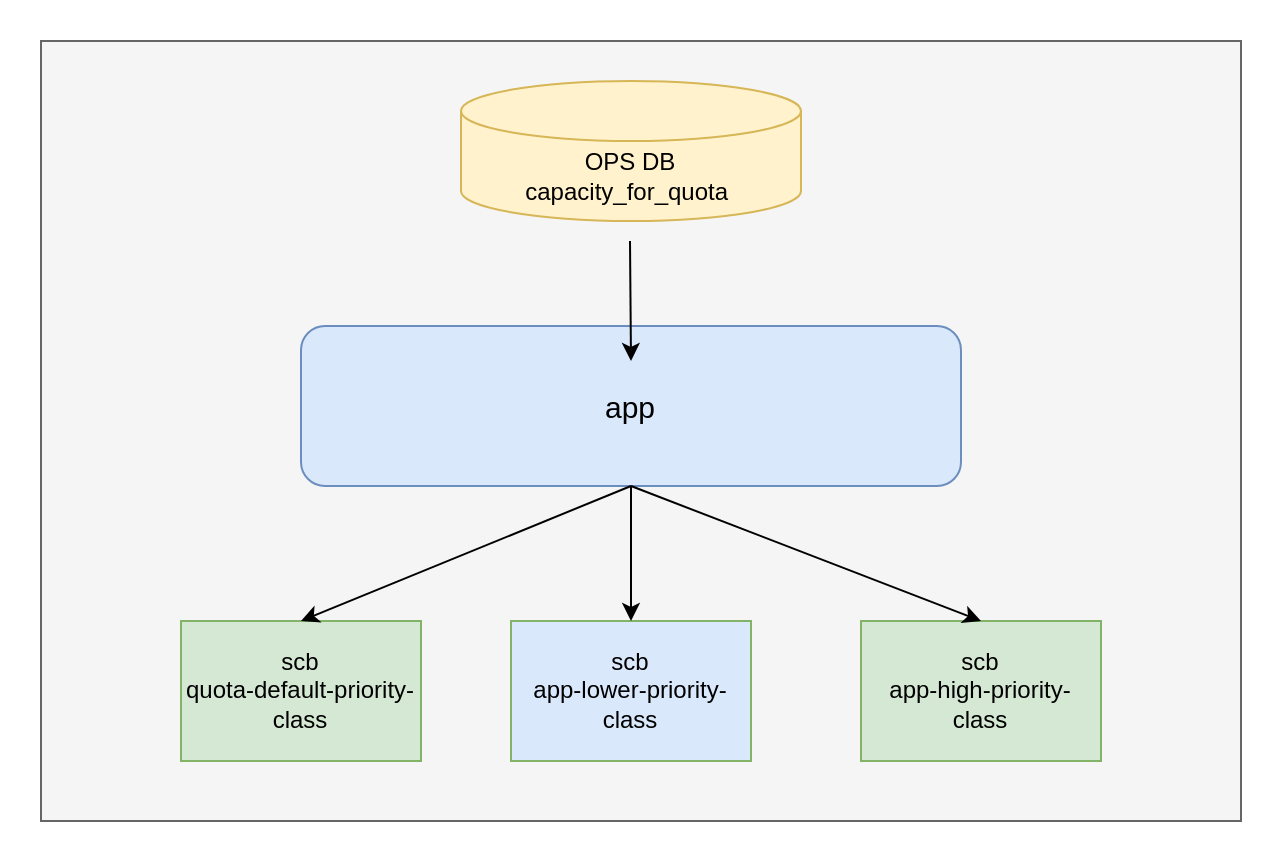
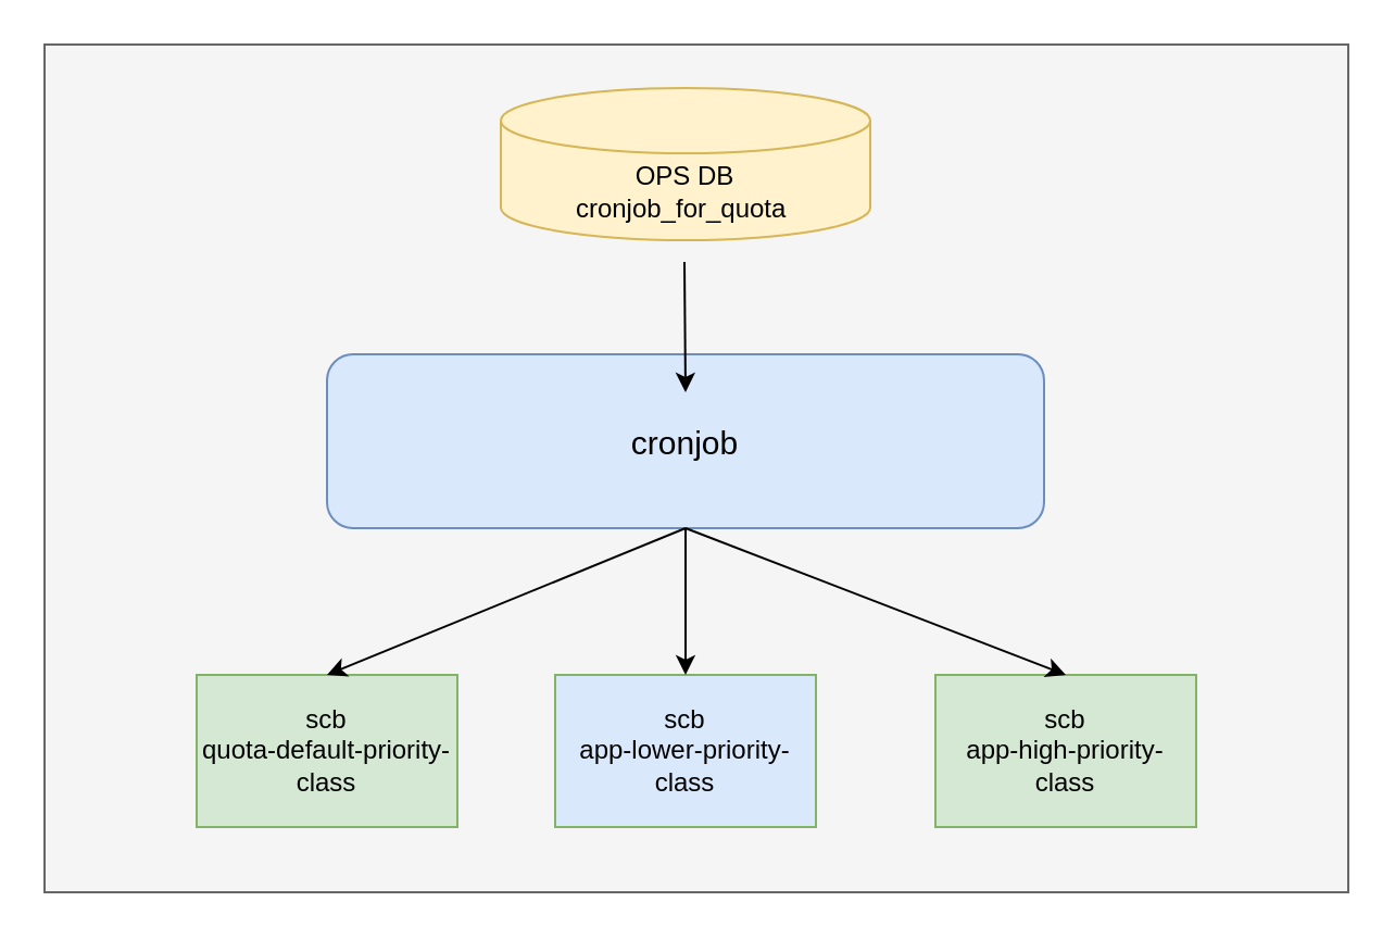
- <mxCell id="4" value="OPS DB&lt;br&gt;capacity_for_quota&amp;nbsp;" style="shape=cylinder3;whiteSpace=wrap;html=1;boundedLbl=1;backgroundOutline=1;size=15;fillColor=#fff2cc;strokeColor=#d6b656;" vertex="1" parent="1"><mxGeometry x="230" y="40" width="170" height="70" as="geometry" /></mxCell>
+ <mxCell id="4" value="OPS DB&lt;br&gt;cronjob_for_quota&amp;nbsp;" style="shape=cylinder3;whiteSpace=wrap;html=1;boundedLbl=1;backgroundOutline=1;size=15;fillColor=#fff2cc;strokeColor=#d6b656;" vertex="1" parent="1"><mxGeometry x="230" y="40" width="170" height="70" as="geometry" /></mxCell>
- <mxCell id="6" value="&lt;font style=&quot;font-size: 15px;&quot;&gt;app&lt;/font&gt;" style="rounded=0;whiteSpace=wrap;html=1;fontColor=#000000;fillColor=none;strokeColor=none;" vertex="1" parent="1"><mxGeometry x="285" y="188.75" width="60" height="27.5" as="geometry" /></mxCell>
+ <mxCell id="6" value="&lt;font style=&quot;font-size: 15px;&quot;&gt;cronjob&lt;/font&gt;" style="rounded=0;whiteSpace=wrap;html=1;fontColor=#000000;fillColor=none;strokeColor=none;" vertex="1" parent="1"><mxGeometry x="285" y="188.75" width="60" height="27.5" as="geometry" /></mxCell>
